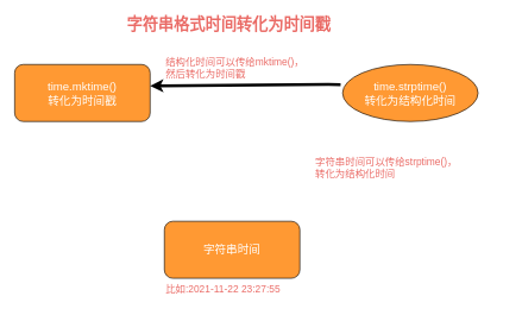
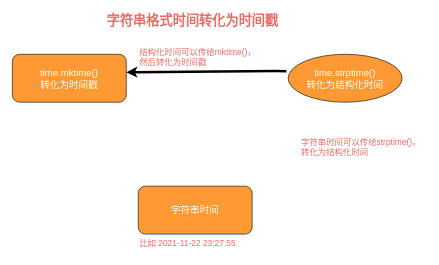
- <mxCell id="7" value="字符串时间可以传给strptime()，转化为结构化时间" style="text;html=1;strokeColor=none;fillColor=none;align=left;verticalAlign=middle;whiteSpace=wrap;rounded=0;fontSize=14;fontColor=#EA6B66;" vertex="1" parent="1"><mxGeometry x="440" y="220" width="210" height="30" as="geometry" /></mxCell>
+ <mxCell id="7" value="字符串时间可以传给strptime()，转化为结构化时间" style="text;html=1;strokeColor=none;fillColor=none;align=left;verticalAlign=middle;whiteSpace=wrap;rounded=0;fontSize=14;fontColor=#EA6B66;" vertex="1" parent="1"><mxGeometry x="500" y="230" width="210" height="30" as="geometry" /></mxCell>
